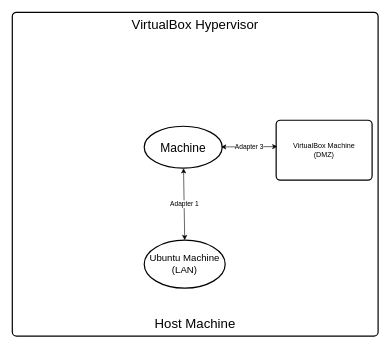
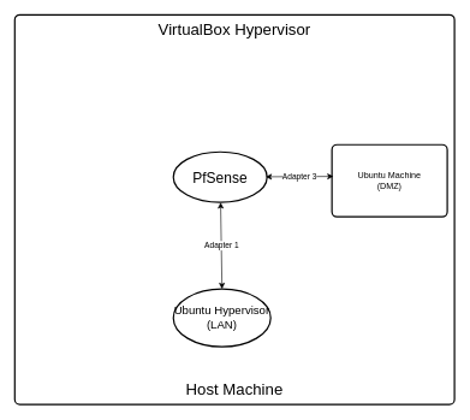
- <mxCell id="6" value="&lt;font style=&quot;font-size: 20px;&quot;&gt;Machine&lt;/font&gt;" style="strokeWidth=2;html=1;shape=mxgraph.flowchart.start_1;whiteSpace=wrap;" vertex="1" parent="1"><mxGeometry x="240" y="210" width="130" height="70" as="geometry" /></mxCell>
+ <mxCell id="6" value="&lt;font style=&quot;font-size: 20px;&quot;&gt;PfSense&lt;/font&gt;" style="strokeWidth=2;html=1;shape=mxgraph.flowchart.start_1;whiteSpace=wrap;" vertex="1" parent="1"><mxGeometry x="240" y="210" width="130" height="70" as="geometry" /></mxCell>
- <mxCell id="4" value="&lt;div&gt;VirtualBox Machine&lt;/div&gt;&lt;div&gt;(DMZ)&lt;/div&gt;" style="rounded=1;whiteSpace=wrap;html=1;absoluteArcSize=1;arcSize=14;strokeWidth=2;" vertex="1" parent="1"><mxGeometry x="460" y="200" width="160" height="100" as="geometry" /></mxCell>
+ <mxCell id="4" value="&lt;div&gt;Ubuntu Machine&lt;/div&gt;&lt;div&gt;(DMZ)&lt;/div&gt;" style="rounded=1;whiteSpace=wrap;html=1;absoluteArcSize=1;arcSize=14;strokeWidth=2;" vertex="1" parent="1"><mxGeometry x="460" y="200" width="160" height="100" as="geometry" /></mxCell>
- <mxCell id="3" value="&lt;div&gt;&lt;font style=&quot;font-size: 16px;&quot;&gt;Ubuntu Machine&lt;/font&gt;&lt;/div&gt;&lt;div&gt;&lt;font style=&quot;font-size: 16px;&quot;&gt;(LAN)&lt;/font&gt;&lt;/div&gt;" style="strokeWidth=2;html=1;shape=mxgraph.flowchart.start_1;whiteSpace=wrap;" vertex="1" parent="1"><mxGeometry x="240" y="400" width="135" height="80" as="geometry" /></mxCell>
+ <mxCell id="3" value="&lt;div&gt;&lt;font style=&quot;font-size: 16px;&quot;&gt;Ubuntu Hypervisor&lt;/font&gt;&lt;/div&gt;&lt;div&gt;&lt;font style=&quot;font-size: 16px;&quot;&gt;(LAN)&lt;/font&gt;&lt;/div&gt;" style="strokeWidth=2;html=1;shape=mxgraph.flowchart.start_1;whiteSpace=wrap;" vertex="1" parent="1"><mxGeometry x="240" y="400" width="135" height="80" as="geometry" /></mxCell>
